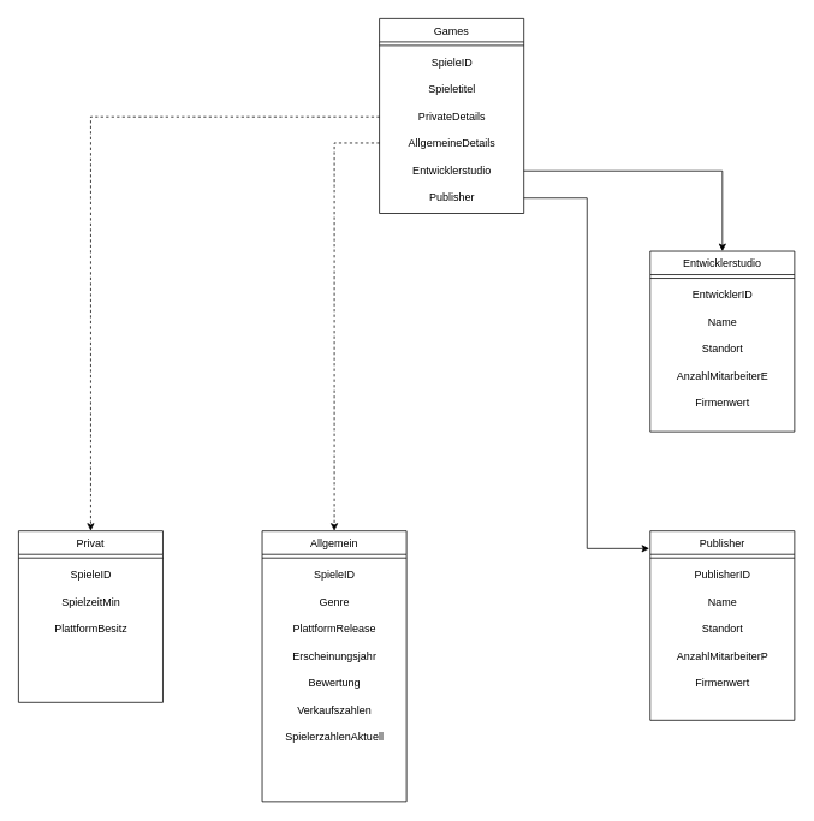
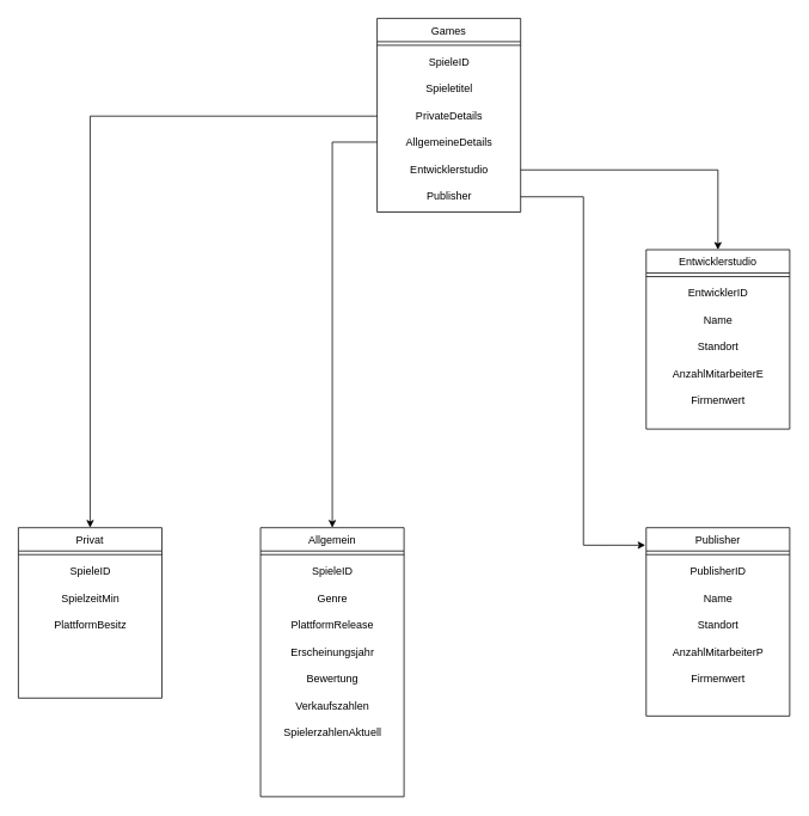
- <mxCell id="41" style="edgeStyle=orthogonalEdgeStyle;rounded=0;orthogonalLoop=1;jettySize=auto;html=1;entryX=0.5;entryY=0;entryDx=0;entryDy=0;dashed=1;" parent="1" source="20" target="24" edge="1"><mxGeometry relative="1" as="geometry" /></mxCell>
+ <mxCell id="41" style="edgeStyle=orthogonalEdgeStyle;rounded=0;orthogonalLoop=1;jettySize=auto;html=1;entryX=0.5;entryY=0;entryDx=0;entryDy=0;" parent="1" source="20" target="24" edge="1"><mxGeometry relative="1" as="geometry" /></mxCell>
- <mxCell id="40" style="edgeStyle=orthogonalEdgeStyle;rounded=0;orthogonalLoop=1;jettySize=auto;html=1;entryX=0.5;entryY=0;entryDx=0;entryDy=0;dashed=1;" parent="1" source="21" target="29" edge="1"><mxGeometry relative="1" as="geometry"><Array as="points"><mxPoint x="370" y="158" /></Array></mxGeometry></mxCell>
+ <mxCell id="40" style="edgeStyle=orthogonalEdgeStyle;rounded=0;orthogonalLoop=1;jettySize=auto;html=1;entryX=0.5;entryY=0;entryDx=0;entryDy=0;" parent="1" source="21" target="29" edge="1"><mxGeometry relative="1" as="geometry"><Array as="points"><mxPoint x="370" y="158" /></Array></mxGeometry></mxCell>
